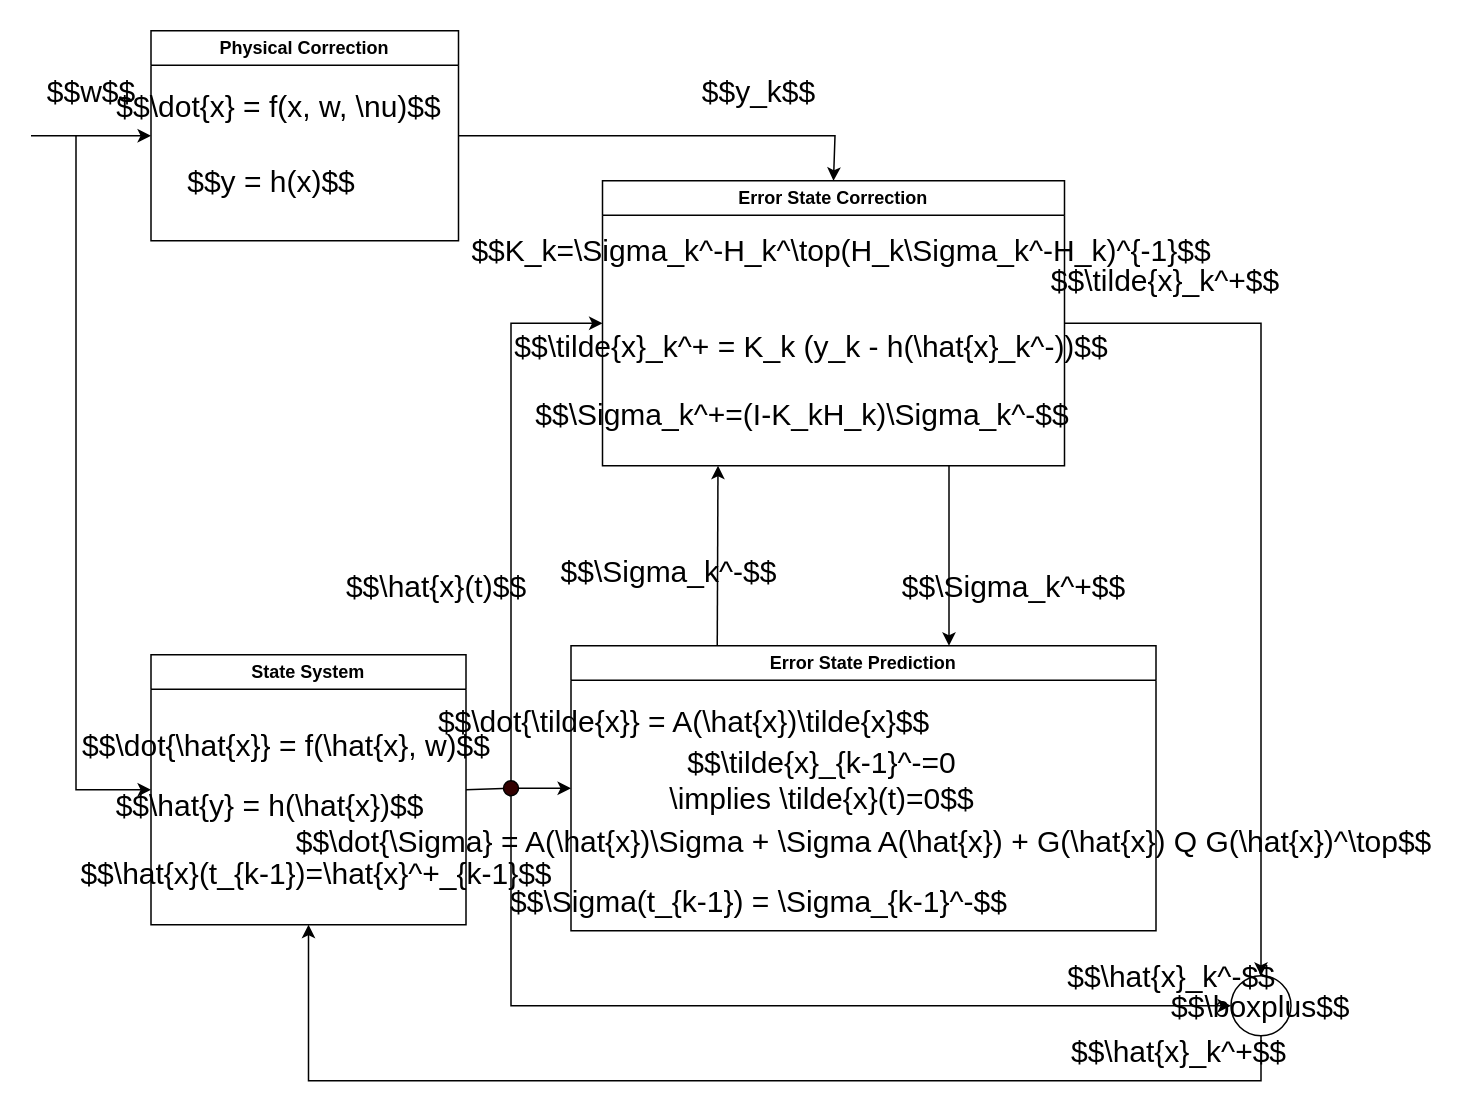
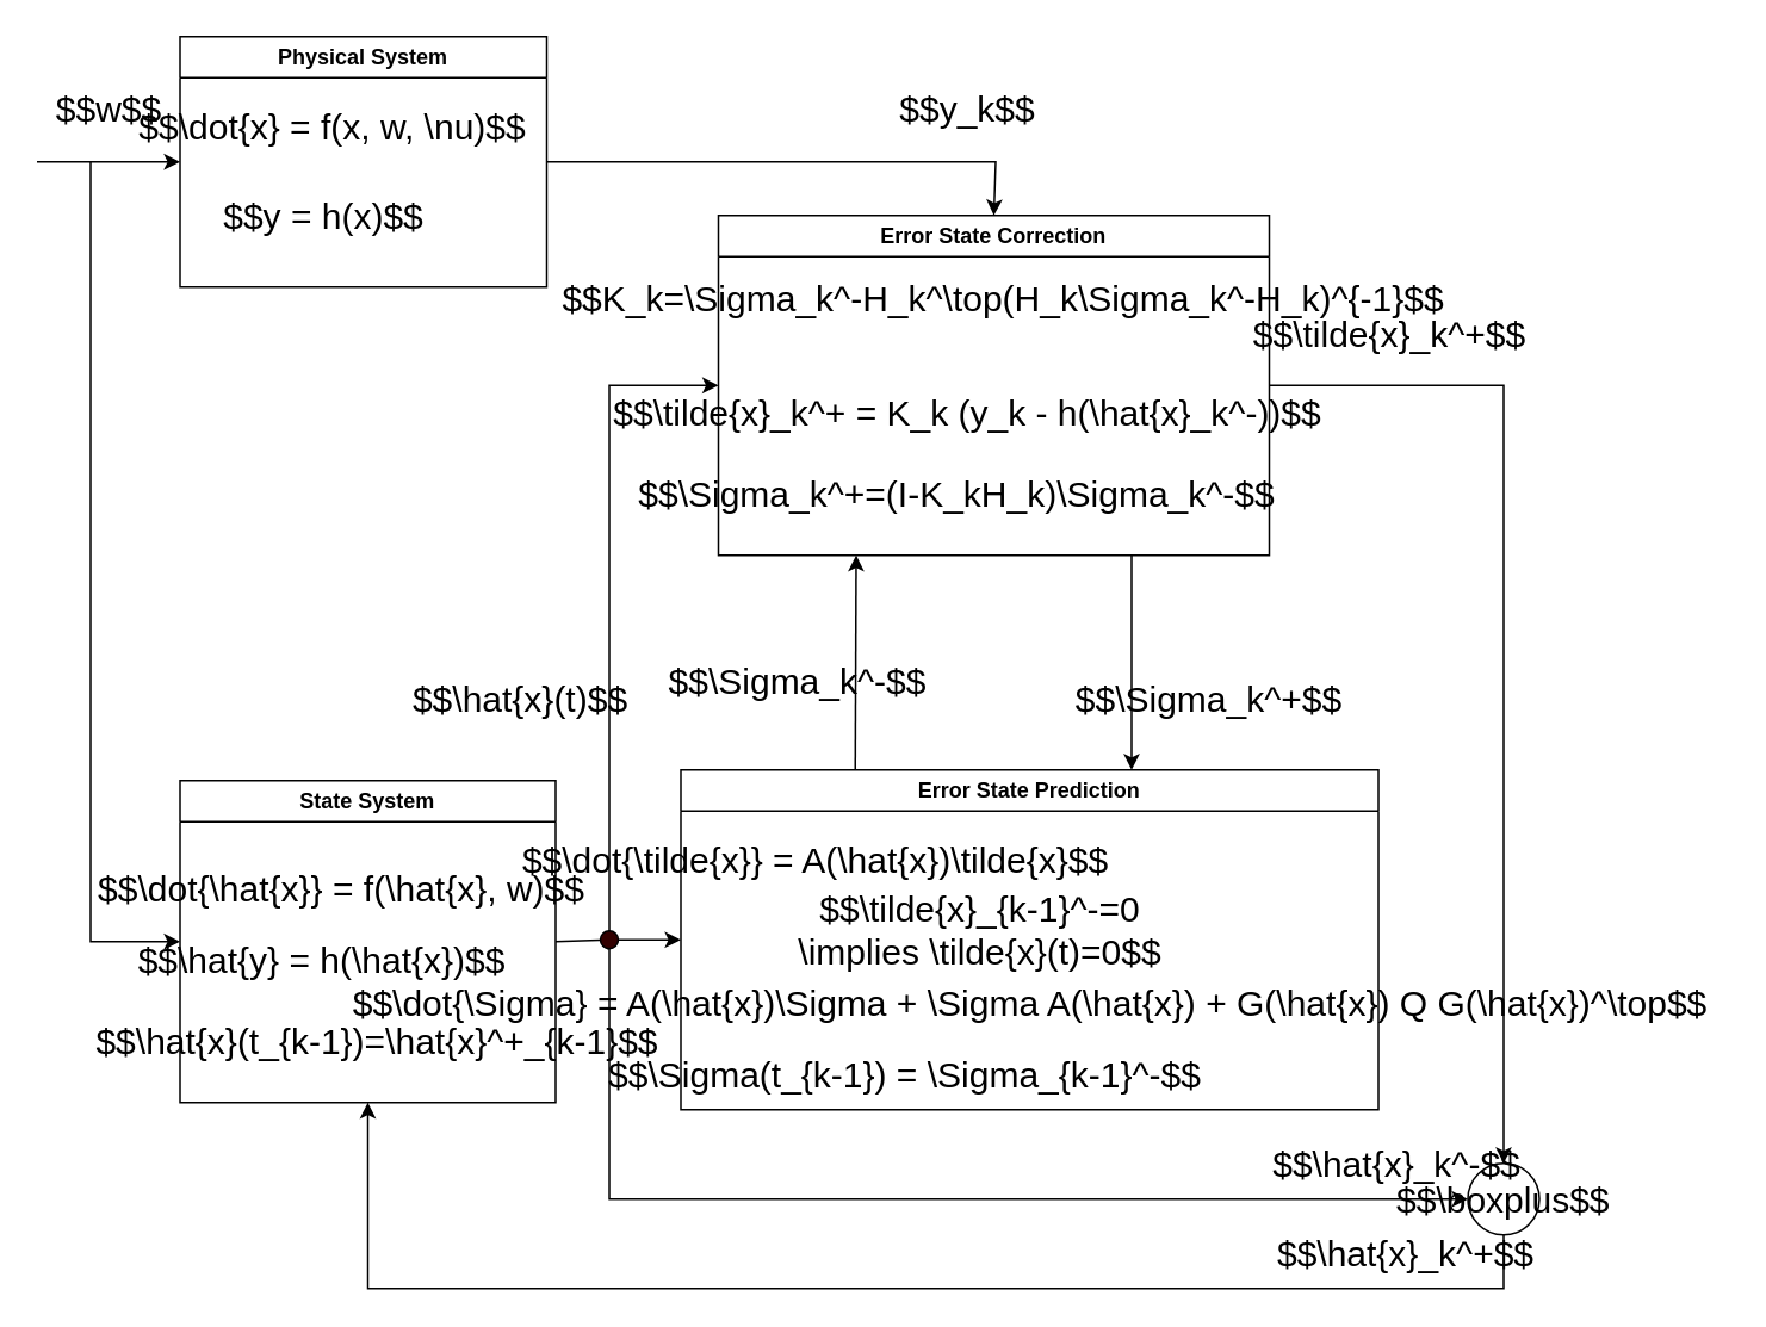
- <mxCell id="2" value="Physical Correction" style="swimlane;whiteSpace=wrap;html=1;" parent="1" vertex="1"><mxGeometry x="100" y="20" width="205" height="140" as="geometry" /></mxCell>
+ <mxCell id="2" value="Physical System" style="swimlane;whiteSpace=wrap;html=1;" parent="1" vertex="1"><mxGeometry x="100" y="20" width="205" height="140" as="geometry" /></mxCell>
- <mxCell id="33" value="$$y_k$$" style="text;html=1;align=center;verticalAlign=middle;resizable=0;points=[];autosize=1;strokeColor=none;fillColor=none;fontSize=20;" parent="1" vertex="1"><mxGeometry x="455" y="40" width="100" height="40" as="geometry" /></mxCell>
+ <mxCell id="33" value="$$y_k$$" style="text;html=1;align=center;verticalAlign=middle;resizable=0;points=[];autosize=1;strokeColor=none;fillColor=none;fontSize=20;" parent="1" vertex="1"><mxGeometry x="490" y="40" width="100" height="40" as="geometry" /></mxCell>
